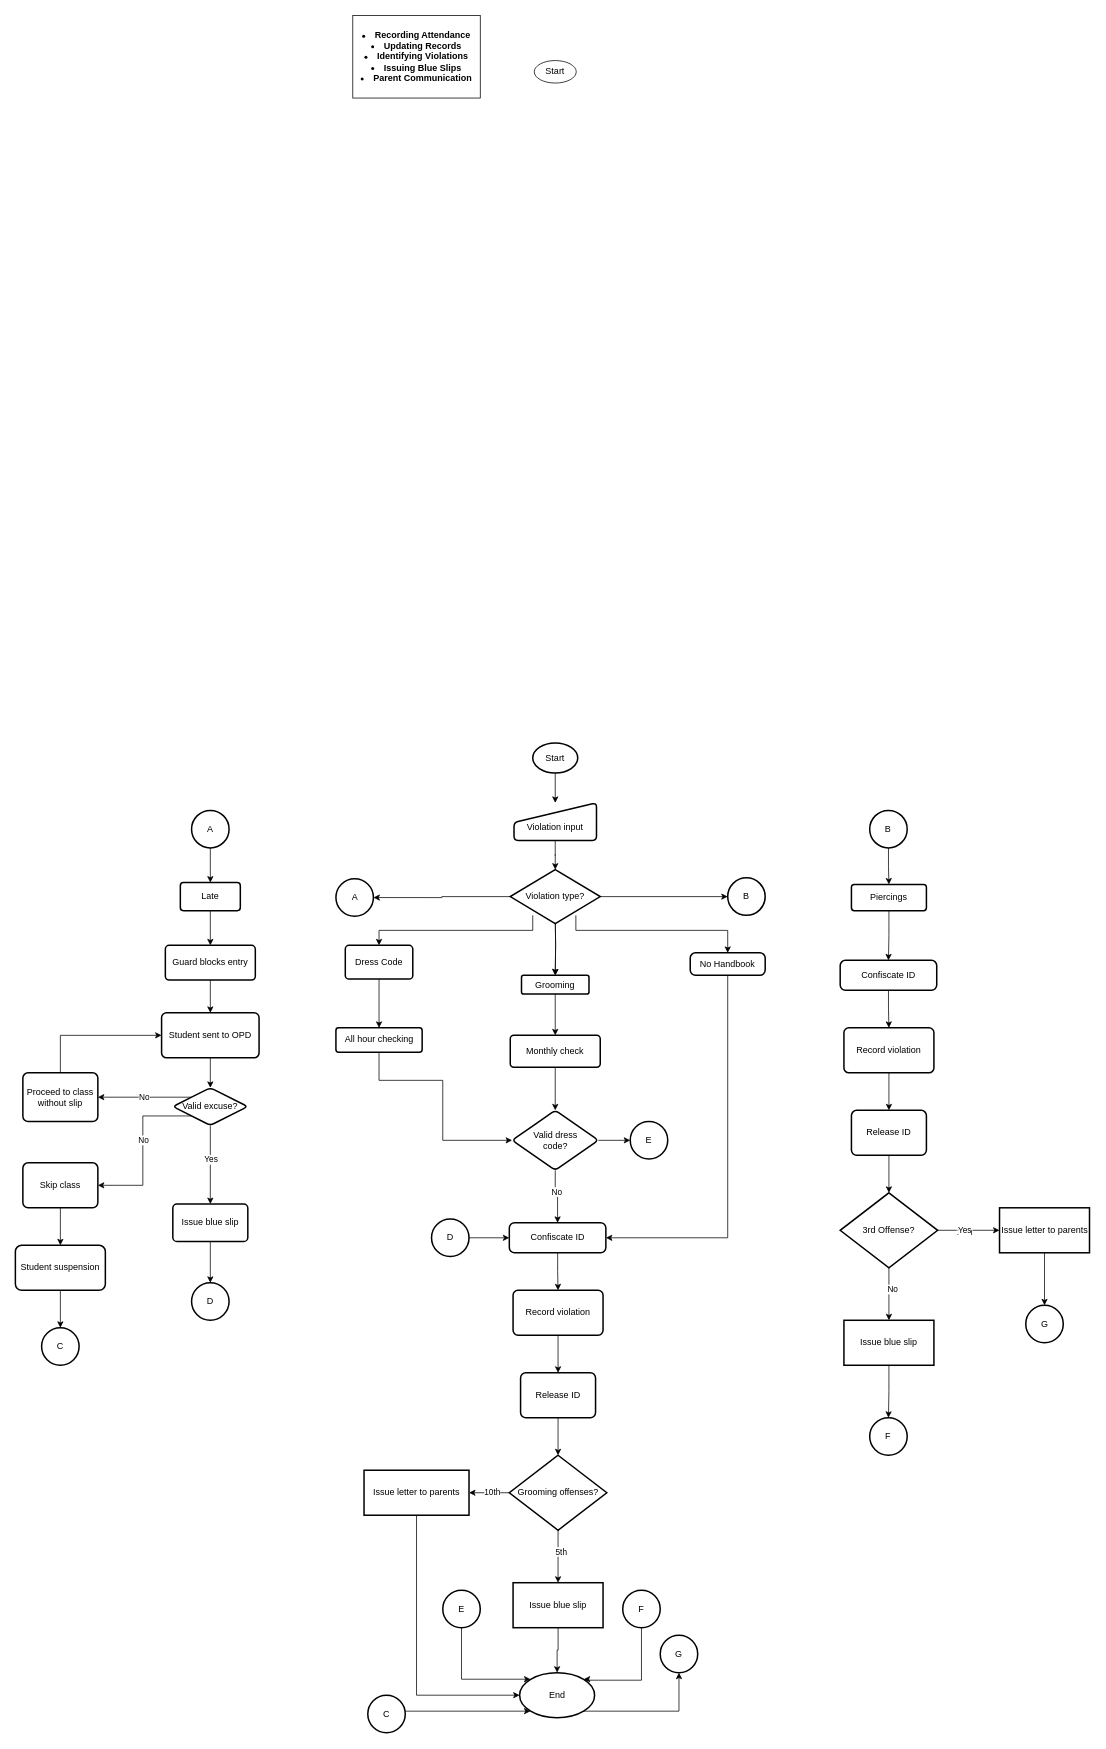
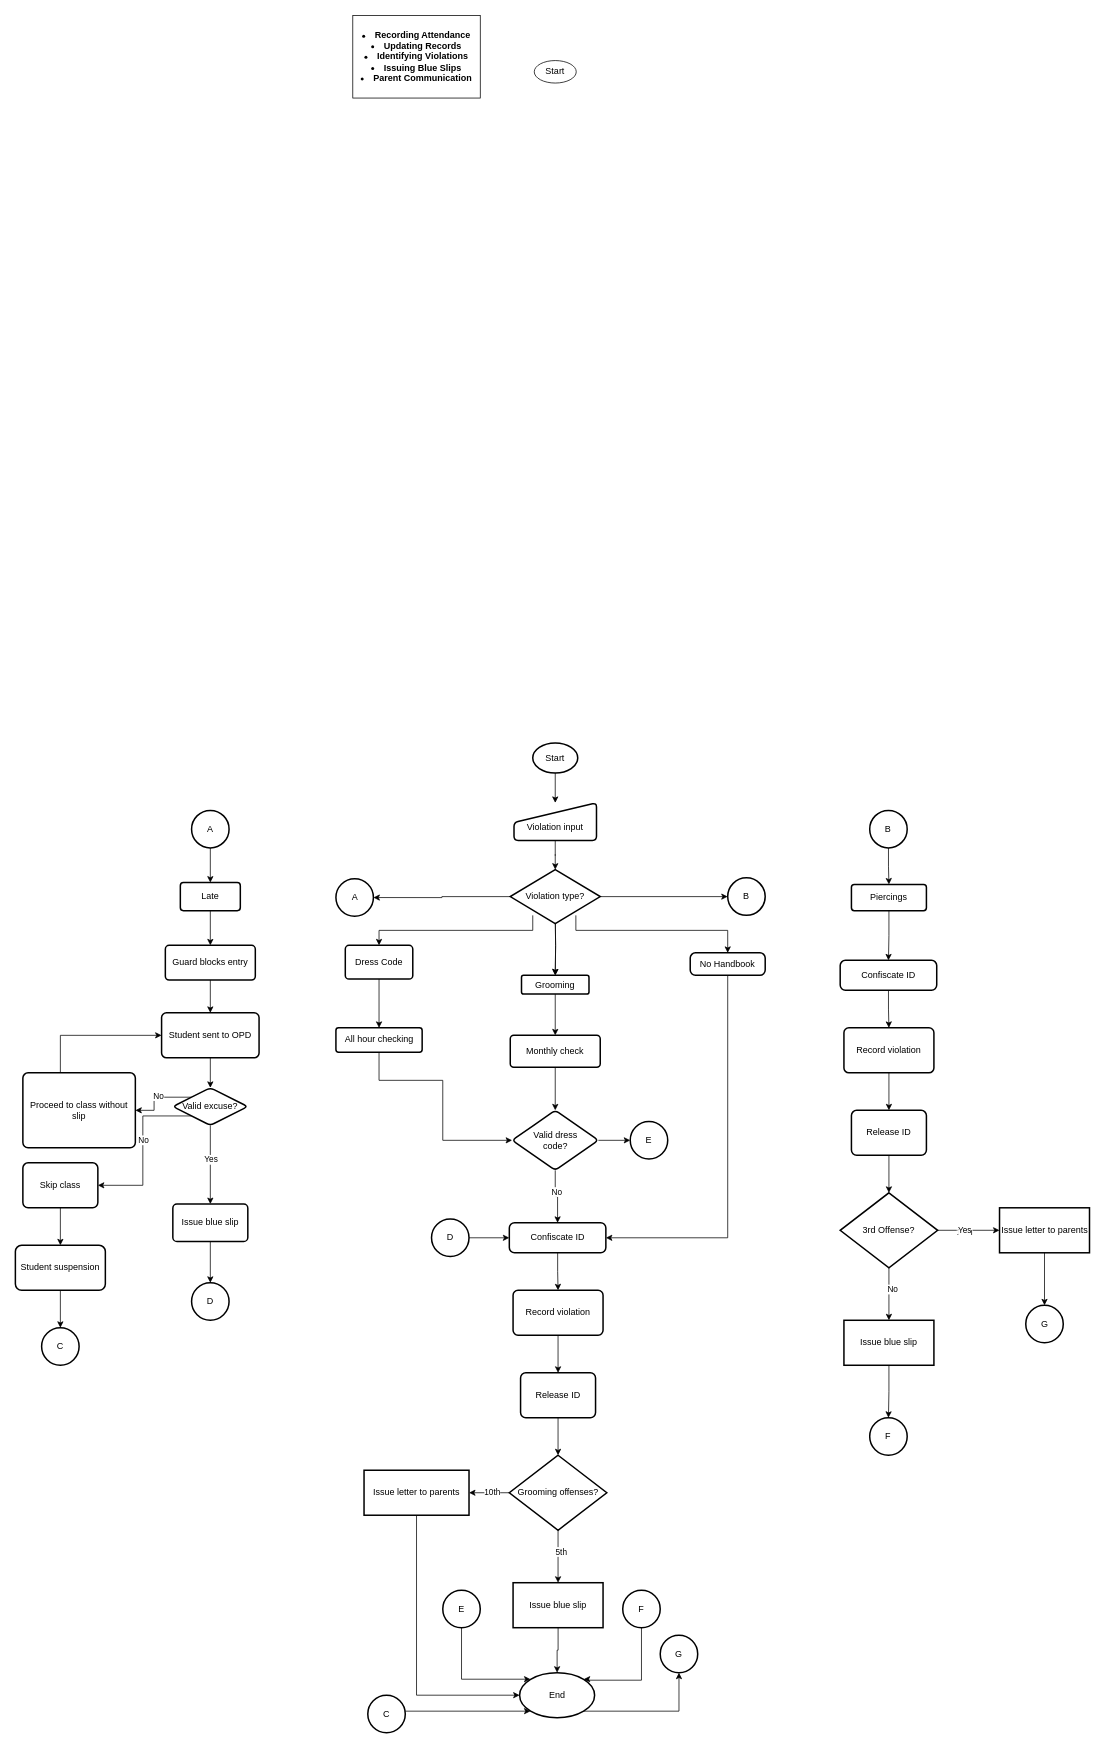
- <mxCell id="36" value="Proceed to class without slip" style="rounded=1;whiteSpace=wrap;html=1;absoluteArcSize=1;arcSize=14;strokeWidth=2;" parent="1" vertex="1"><mxGeometry x="30" y="1430" width="100" height="65" as="geometry" /></mxCell>
+ <mxCell id="36" value="Proceed to class without slip" style="rounded=1;whiteSpace=wrap;html=1;absoluteArcSize=1;arcSize=14;strokeWidth=2;" parent="1" vertex="1"><mxGeometry x="30" y="1430" width="150" height="100" as="geometry" /></mxCell>
